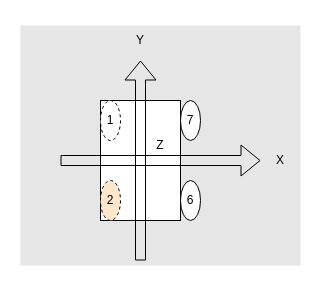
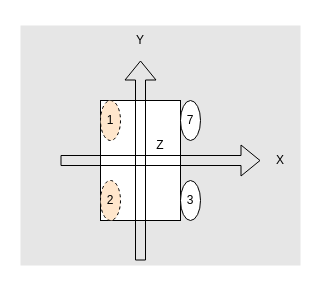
- <mxCell id="10" value="1" style="ellipse;whiteSpace=wrap;html=1;dashed=1;" parent="1" vertex="1"><mxGeometry x="100" y="100" width="20" height="40" as="geometry" /></mxCell>
+ <mxCell id="10" value="1" style="ellipse;whiteSpace=wrap;html=1;dashed=1;fillColor=#ffe6cc;" parent="1" vertex="1"><mxGeometry x="100" y="100" width="20" height="40" as="geometry" /></mxCell>
- <mxCell id="11" value="6" style="ellipse;whiteSpace=wrap;html=1;" parent="1" vertex="1"><mxGeometry x="180" y="180" width="20" height="40" as="geometry" /></mxCell>
+ <mxCell id="11" value="3" style="ellipse;whiteSpace=wrap;html=1;" parent="1" vertex="1"><mxGeometry x="180" y="180" width="20" height="40" as="geometry" /></mxCell>
